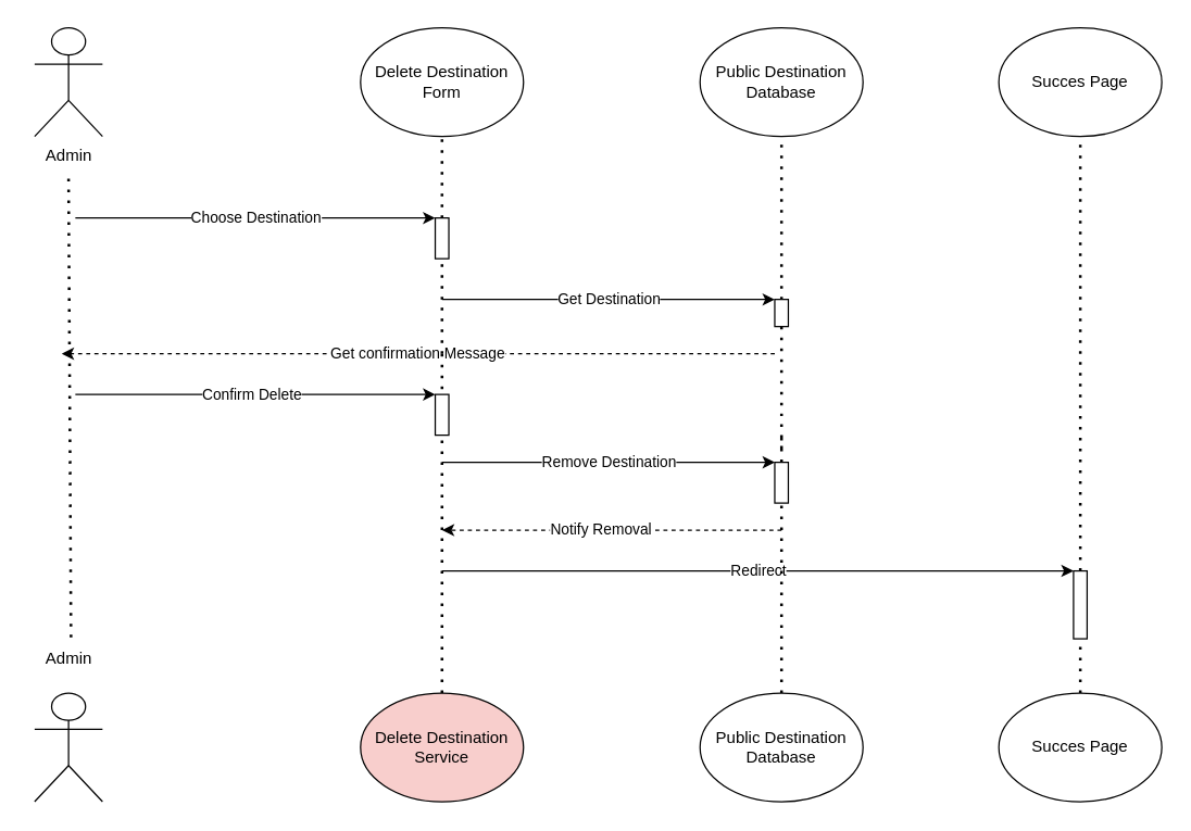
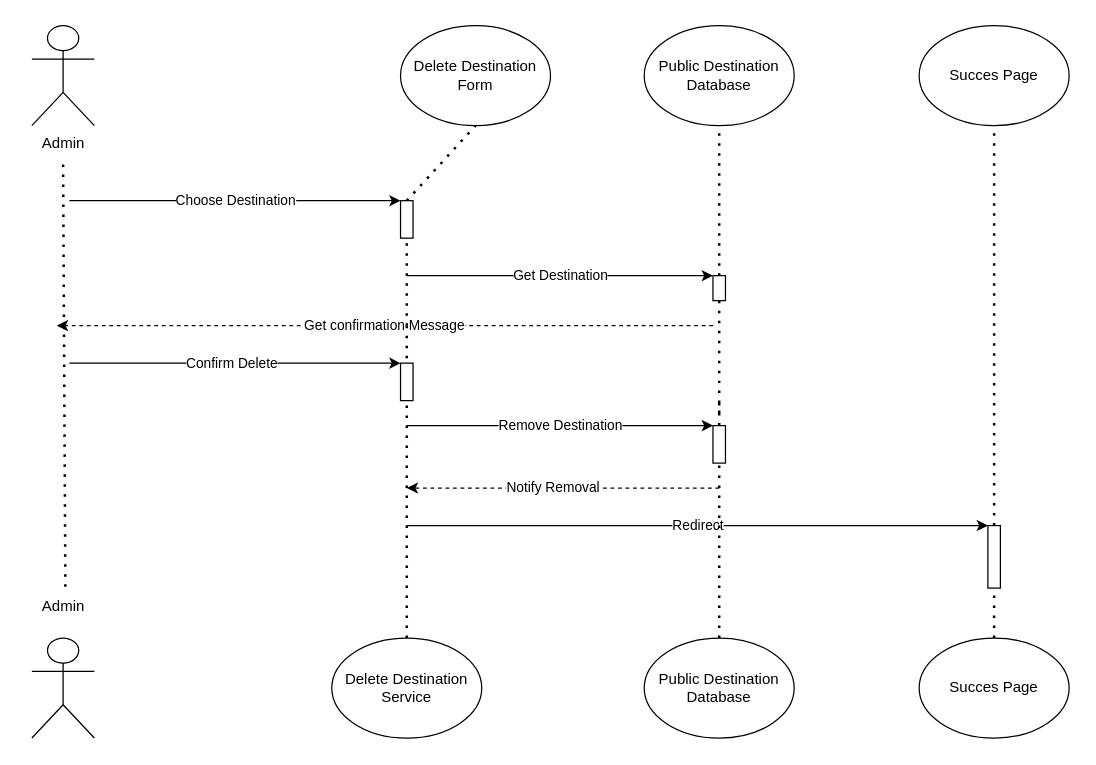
- <mxCell id="10" value="Delete Destination Form" style="ellipse;whiteSpace=wrap;html=1;" parent="1" vertex="1"><mxGeometry x="265" y="20" width="120" height="80" as="geometry" /></mxCell>
+ <mxCell id="10" value="Delete Destination Form" style="ellipse;whiteSpace=wrap;html=1;" parent="1" vertex="1"><mxGeometry x="320" y="20" width="120" height="80" as="geometry" /></mxCell>
- <mxCell id="13" value="Delete Destination Service" style="ellipse;whiteSpace=wrap;html=1;fillColor=#f8cecc;" parent="1" vertex="1"><mxGeometry x="265" y="510" width="120" height="80" as="geometry" /></mxCell>
+ <mxCell id="13" value="Delete Destination Service" style="ellipse;whiteSpace=wrap;html=1;" parent="1" vertex="1"><mxGeometry x="265" y="510" width="120" height="80" as="geometry" /></mxCell>
